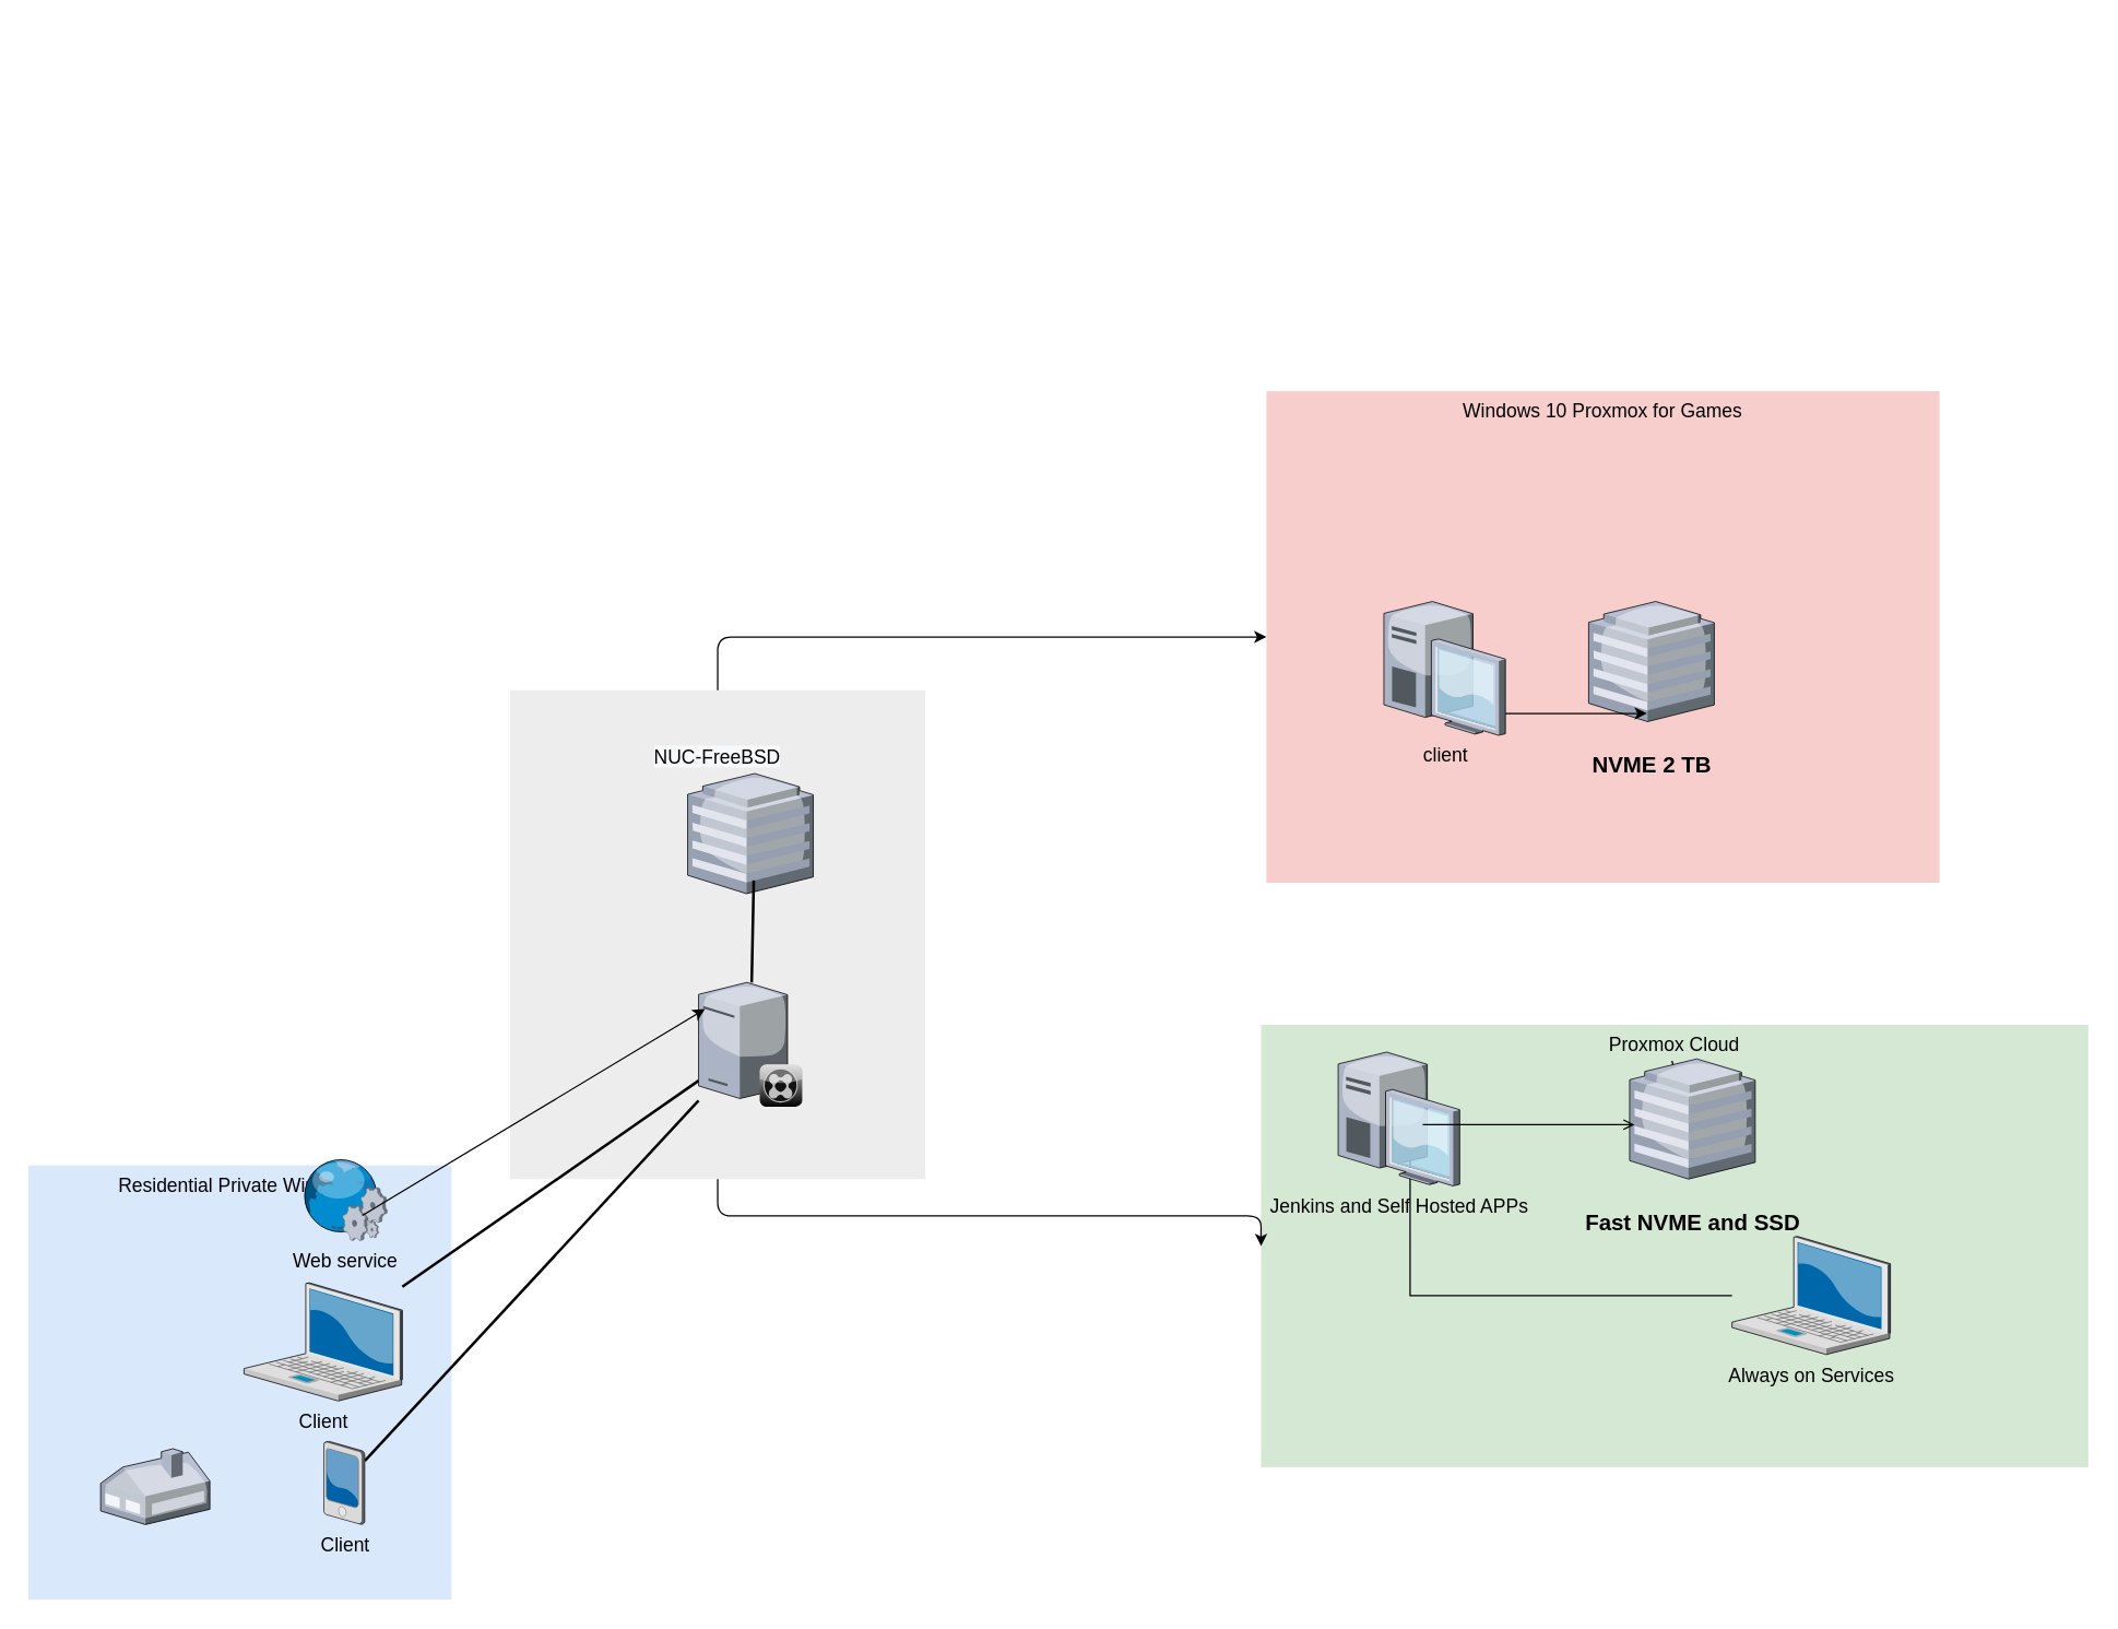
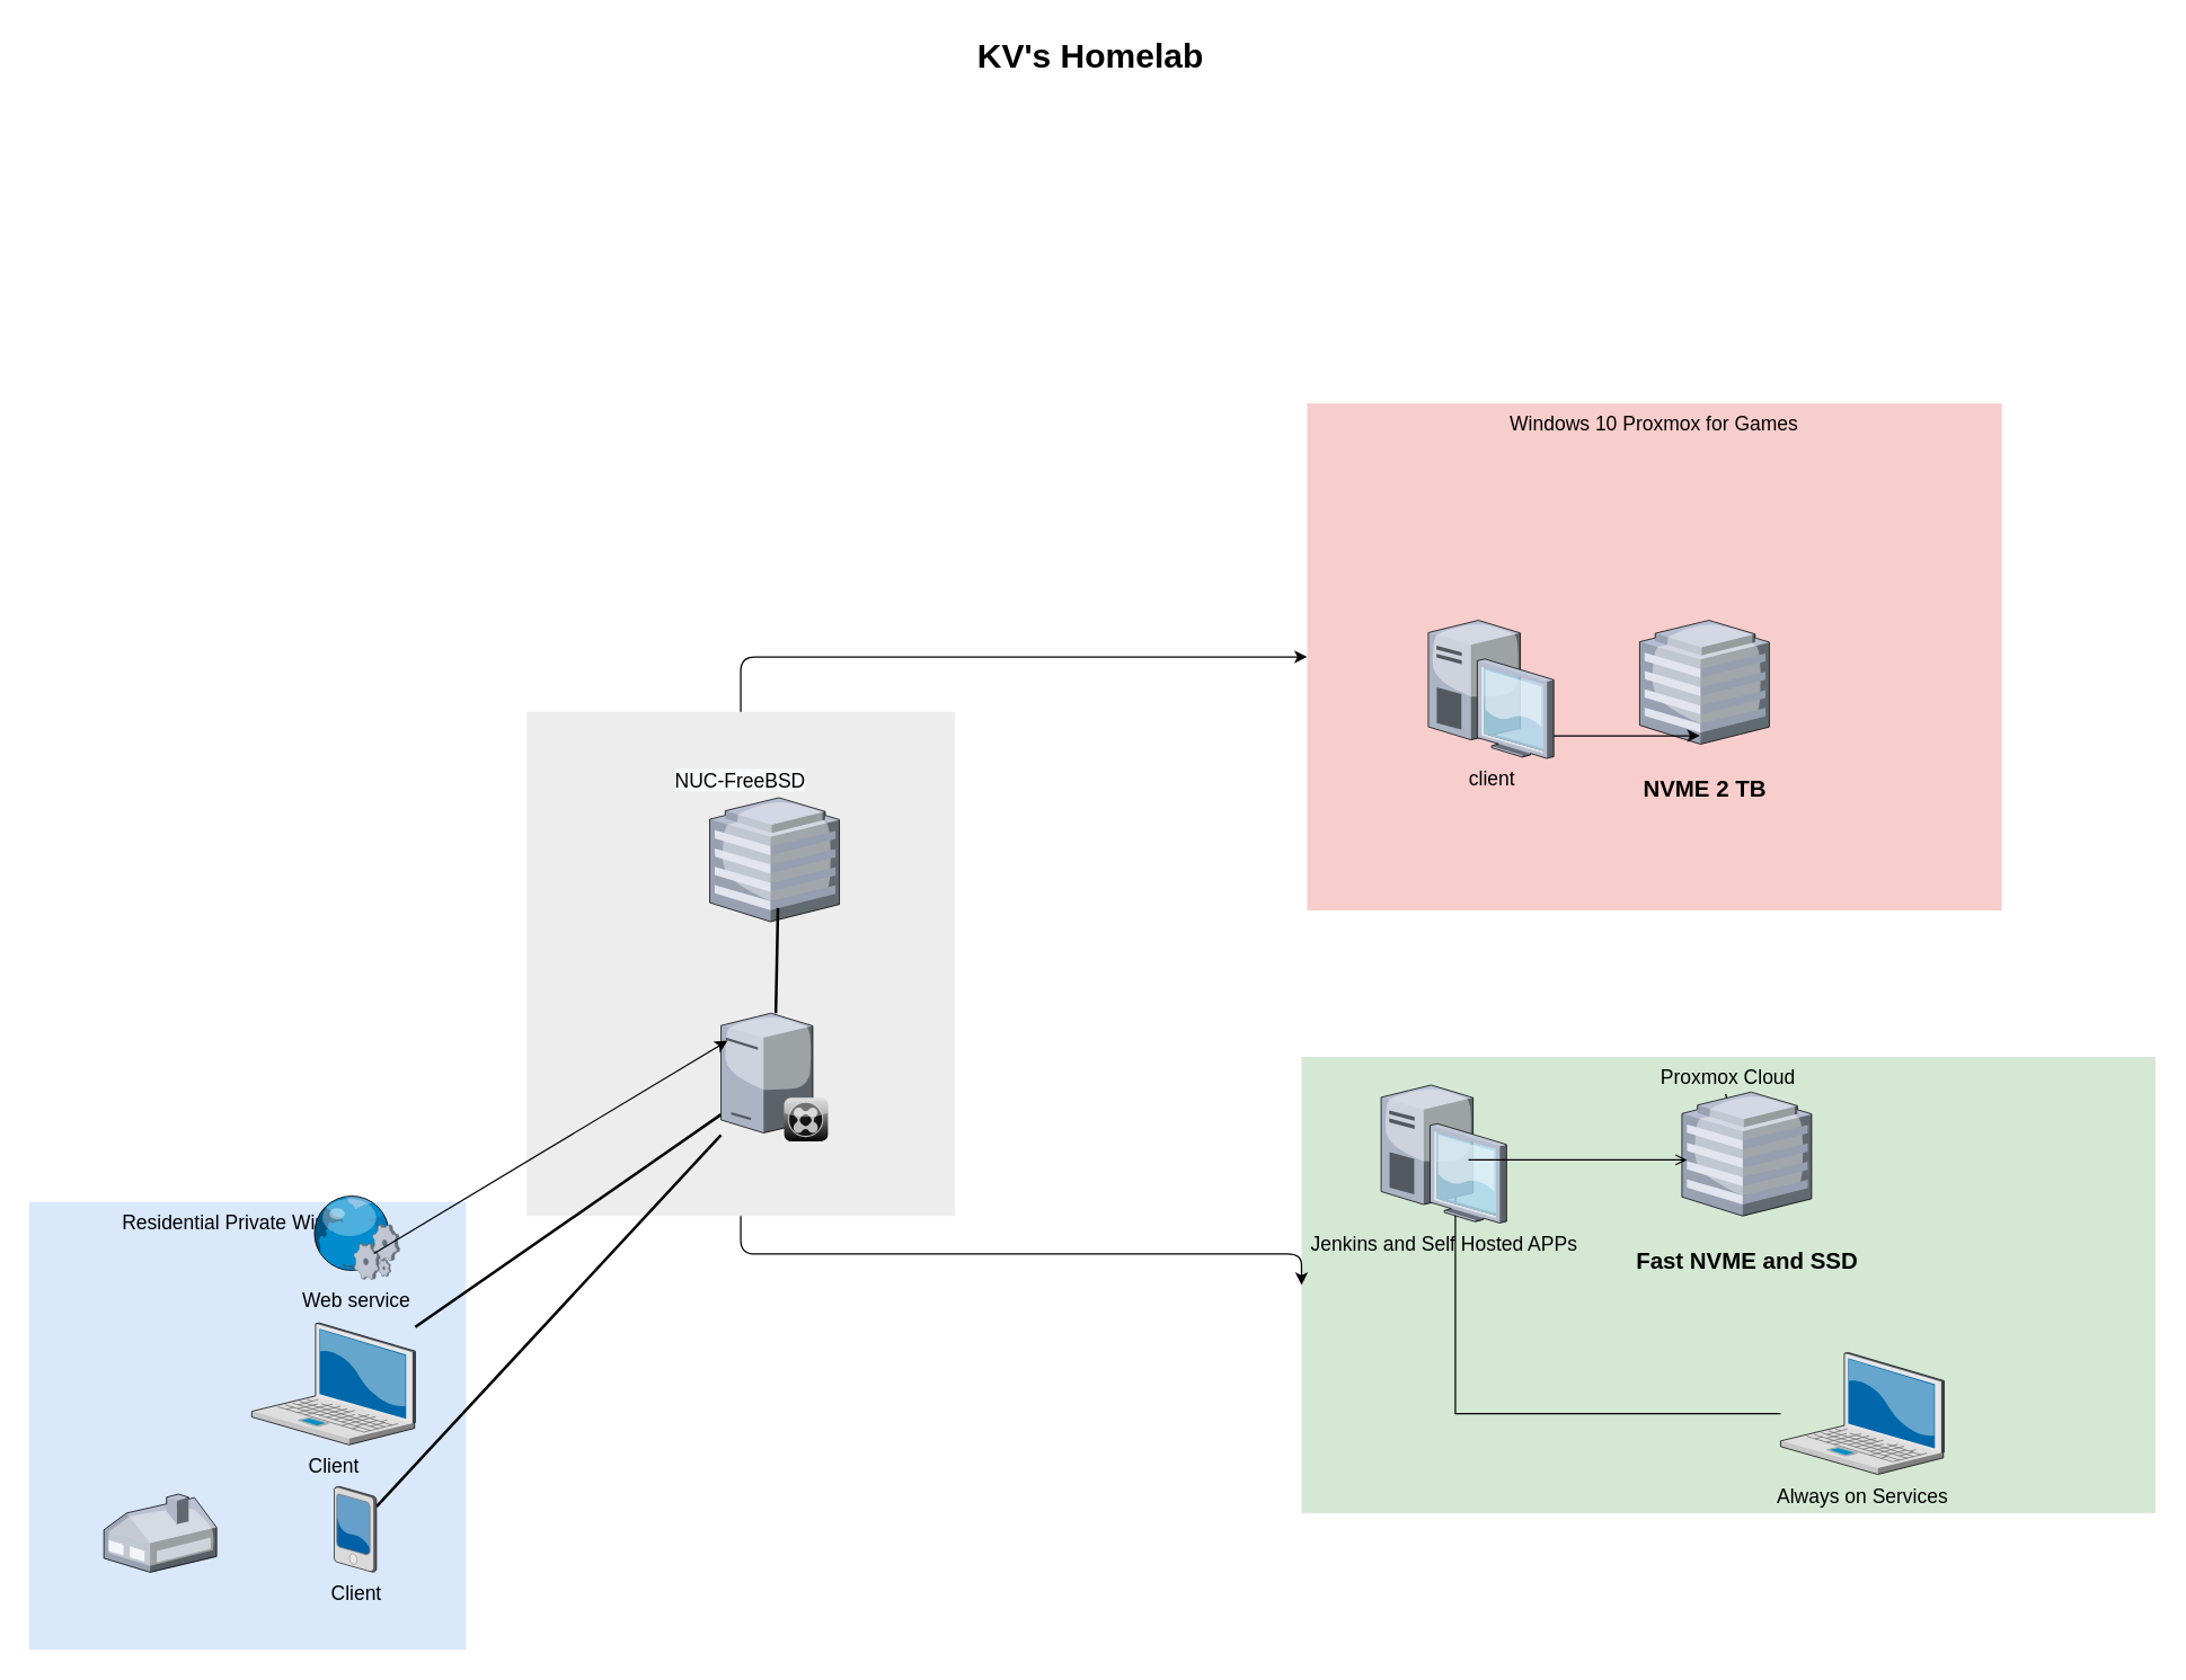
+ <mxCell id="15" value="KV's Homelab" style="text;strokeColor=none;fillColor=none;html=1;fontSize=24;fontStyle=1;verticalAlign=middle;align=center;" parent="1" vertex="1"><mxGeometry x="342" y="20" width="861" height="40" as="geometry" /></mxCell>
- <mxCell id="9" value="Always on Services" style="verticalLabelPosition=bottom;aspect=fixed;html=1;verticalAlign=top;strokeColor=none;shape=mxgraph.citrix.laptop_2;fillColor=#66B2FF;gradientColor=#0066CC;fontSize=14;" parent="1" vertex="1"><mxGeometry x="1268" y="905" width="116" height="86.5" as="geometry" /></mxCell>
+ <mxCell id="9" value="Always on Services" style="verticalLabelPosition=bottom;aspect=fixed;html=1;verticalAlign=top;strokeColor=none;shape=mxgraph.citrix.laptop_2;fillColor=#66B2FF;gradientColor=#0066CC;fontSize=14;" parent="1" vertex="1"><mxGeometry x="1263" y="960" width="116" height="86.5" as="geometry" /></mxCell>
